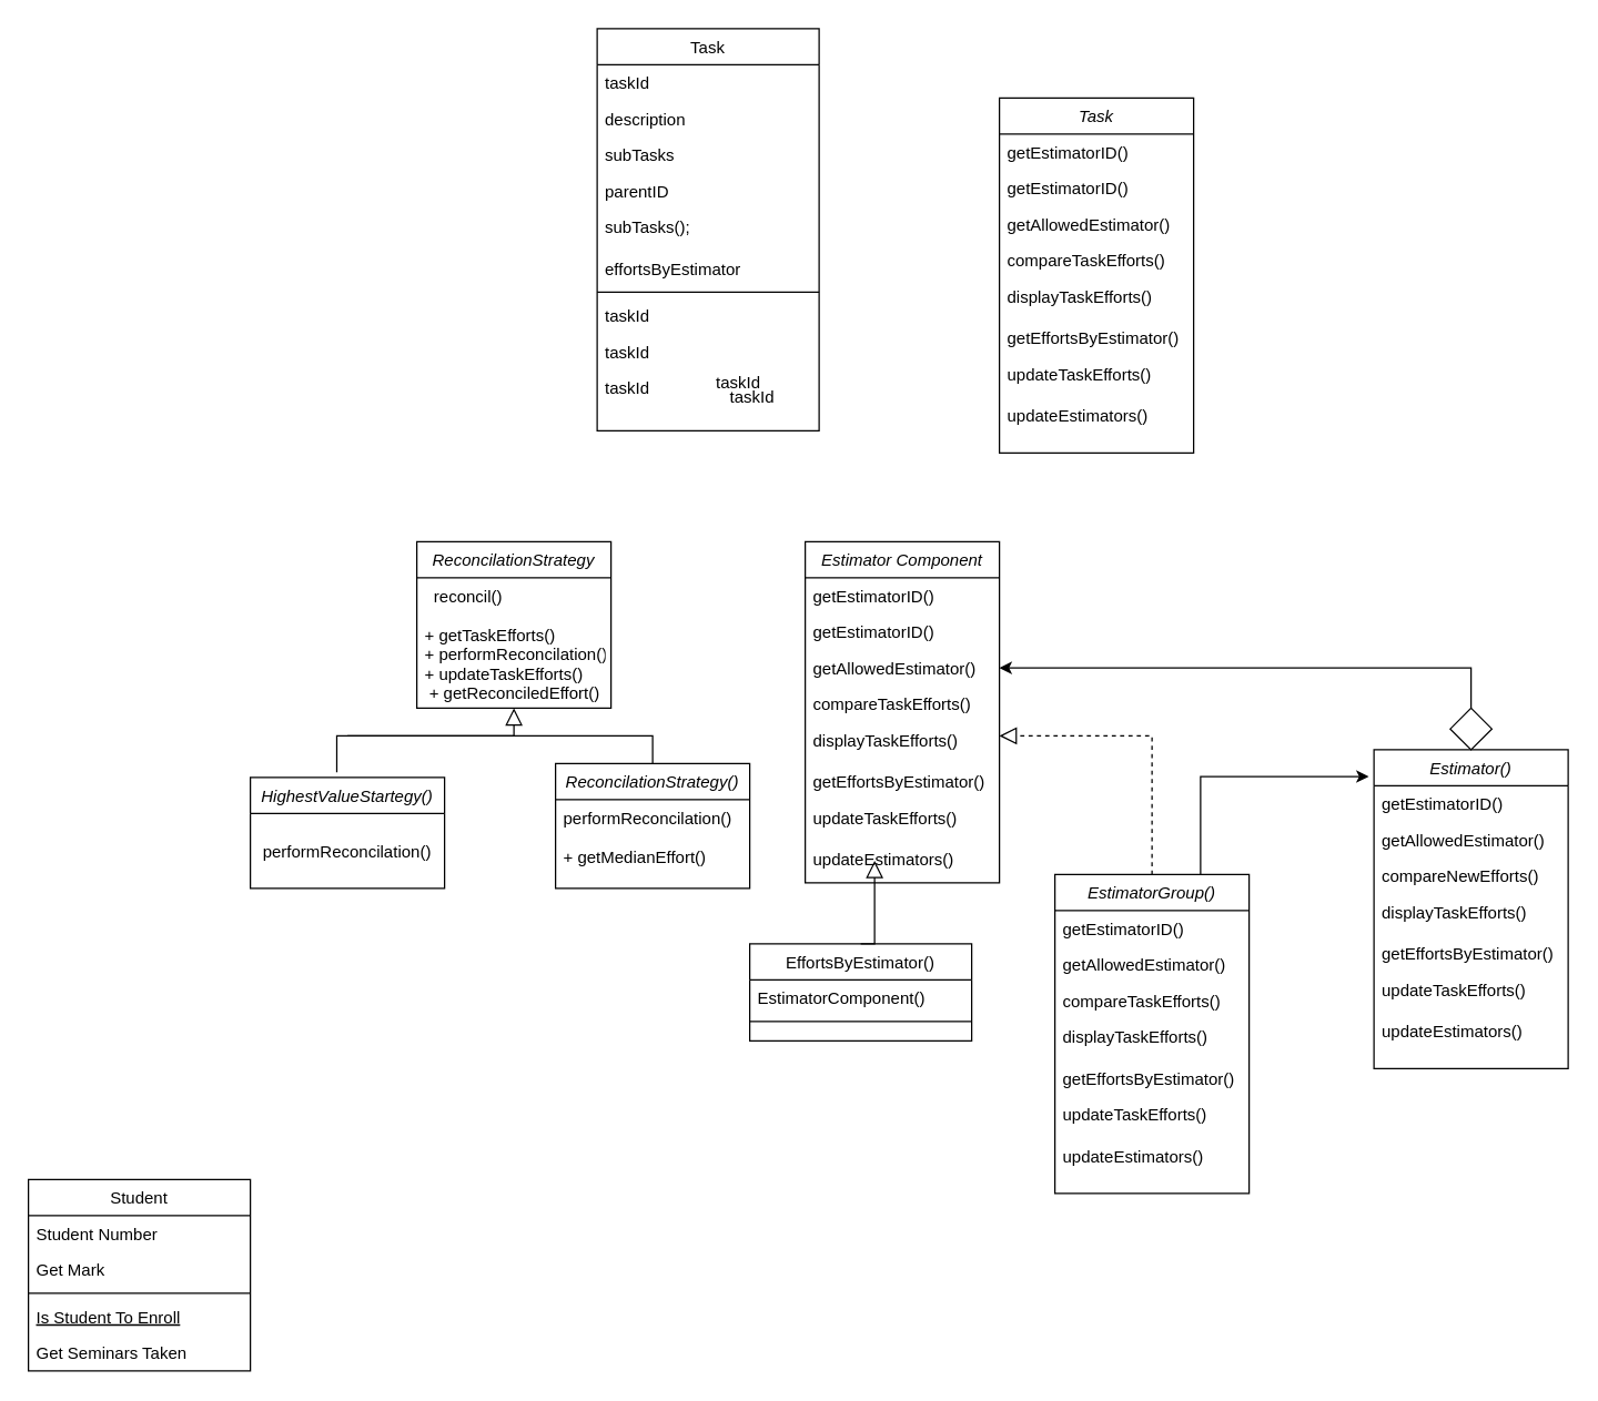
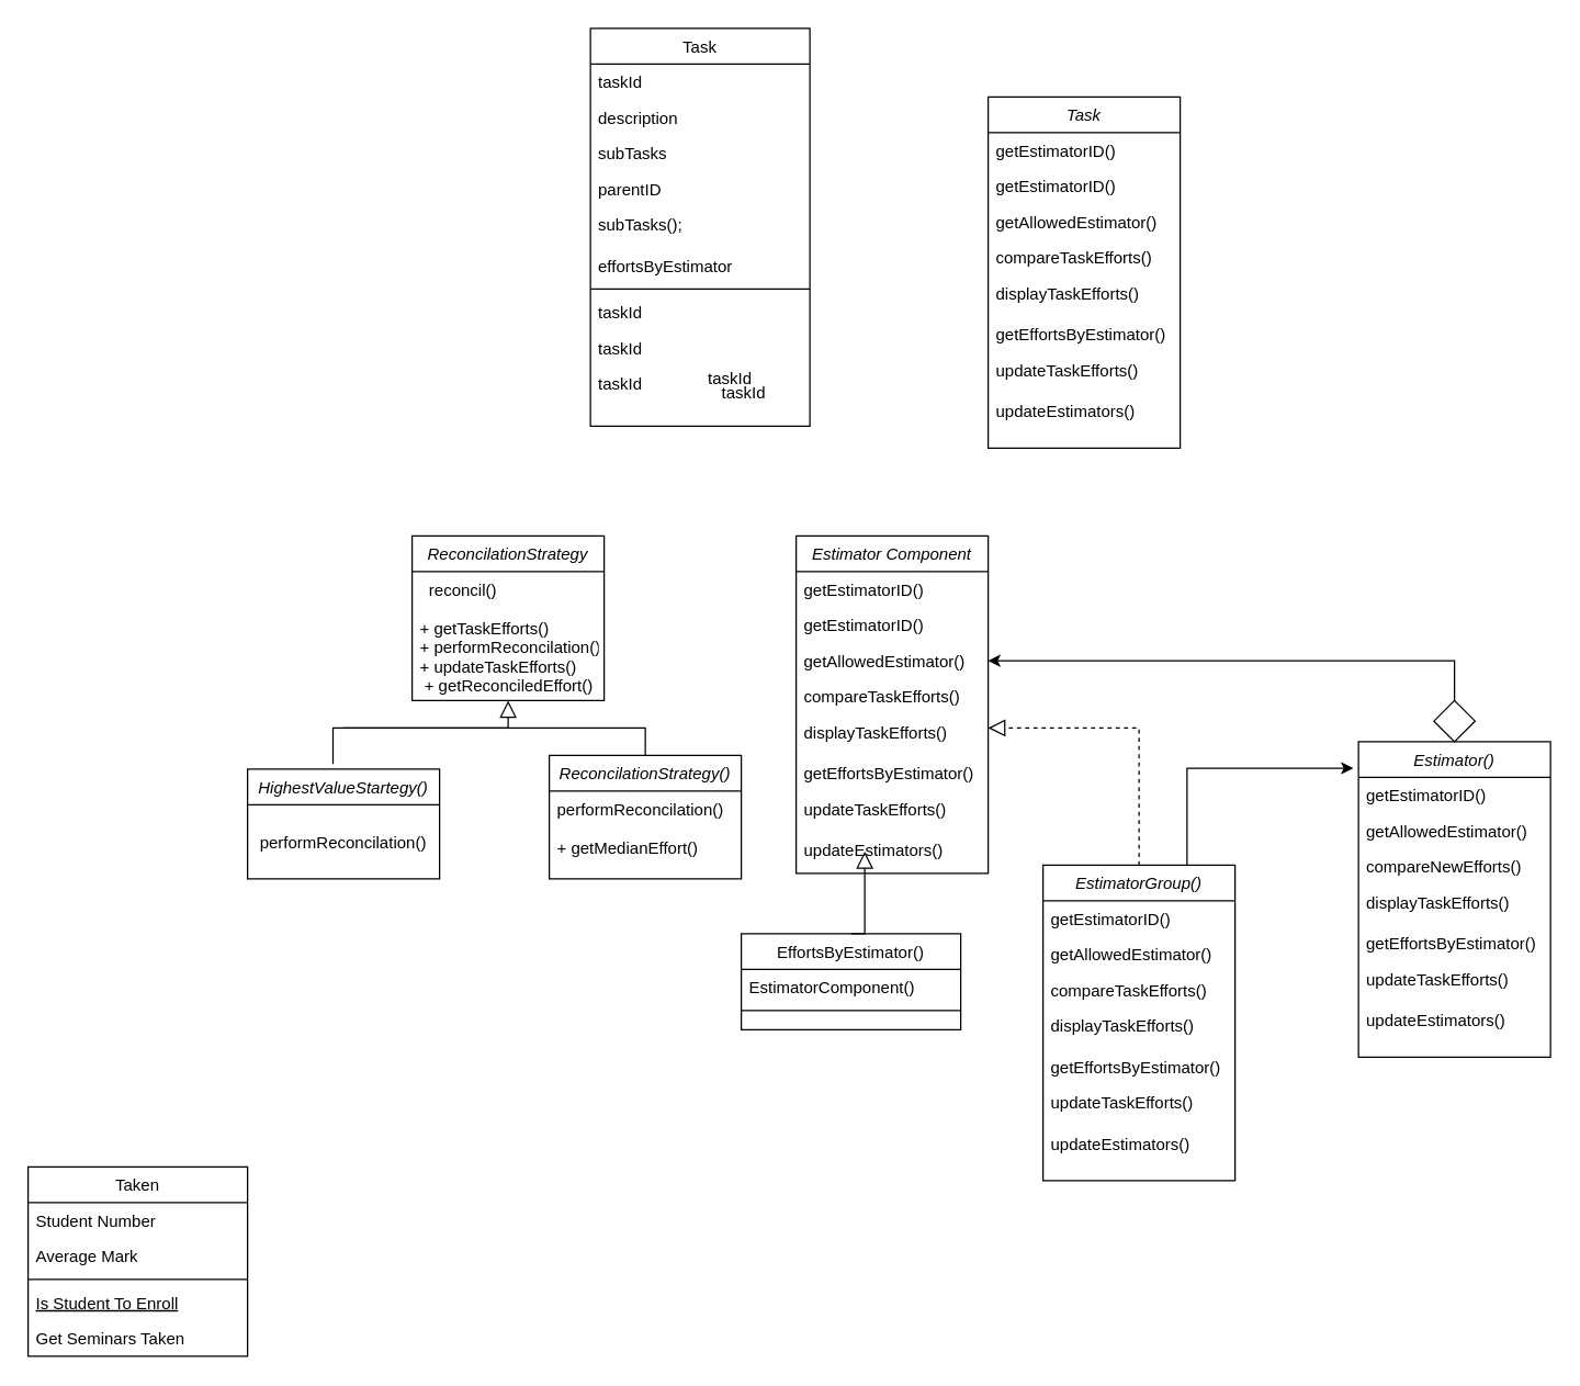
- <mxCell id="11" value="Student" style="swimlane;fontStyle=0;align=center;verticalAlign=top;childLayout=stackLayout;horizontal=1;startSize=26;horizontalStack=0;resizeParent=1;resizeLast=0;collapsible=1;marginBottom=0;rounded=0;shadow=0;strokeWidth=1;" parent="1" vertex="1"><mxGeometry x="20" y="850" width="160" height="138" as="geometry"><mxRectangle x="130" y="380" width="160" height="26" as="alternateBounds" /></mxGeometry></mxCell>
+ <mxCell id="11" value="Taken" style="swimlane;fontStyle=0;align=center;verticalAlign=top;childLayout=stackLayout;horizontal=1;startSize=26;horizontalStack=0;resizeParent=1;resizeLast=0;collapsible=1;marginBottom=0;rounded=0;shadow=0;strokeWidth=1;" parent="1" vertex="1"><mxGeometry x="20" y="850" width="160" height="138" as="geometry"><mxRectangle x="130" y="380" width="160" height="26" as="alternateBounds" /></mxGeometry></mxCell>
- <mxCell id="13" value="Get Mark" style="text;align=left;verticalAlign=top;spacingLeft=4;spacingRight=4;overflow=hidden;rotatable=0;points=[[0,0.5],[1,0.5]];portConstraint=eastwest;rounded=0;shadow=0;html=0;" parent="11" vertex="1"><mxGeometry y="52" width="160" height="26" as="geometry" /></mxCell>
+ <mxCell id="13" value="Average Mark" style="text;align=left;verticalAlign=top;spacingLeft=4;spacingRight=4;overflow=hidden;rotatable=0;points=[[0,0.5],[1,0.5]];portConstraint=eastwest;rounded=0;shadow=0;html=0;" parent="11" vertex="1"><mxGeometry y="52" width="160" height="26" as="geometry" /></mxCell>
